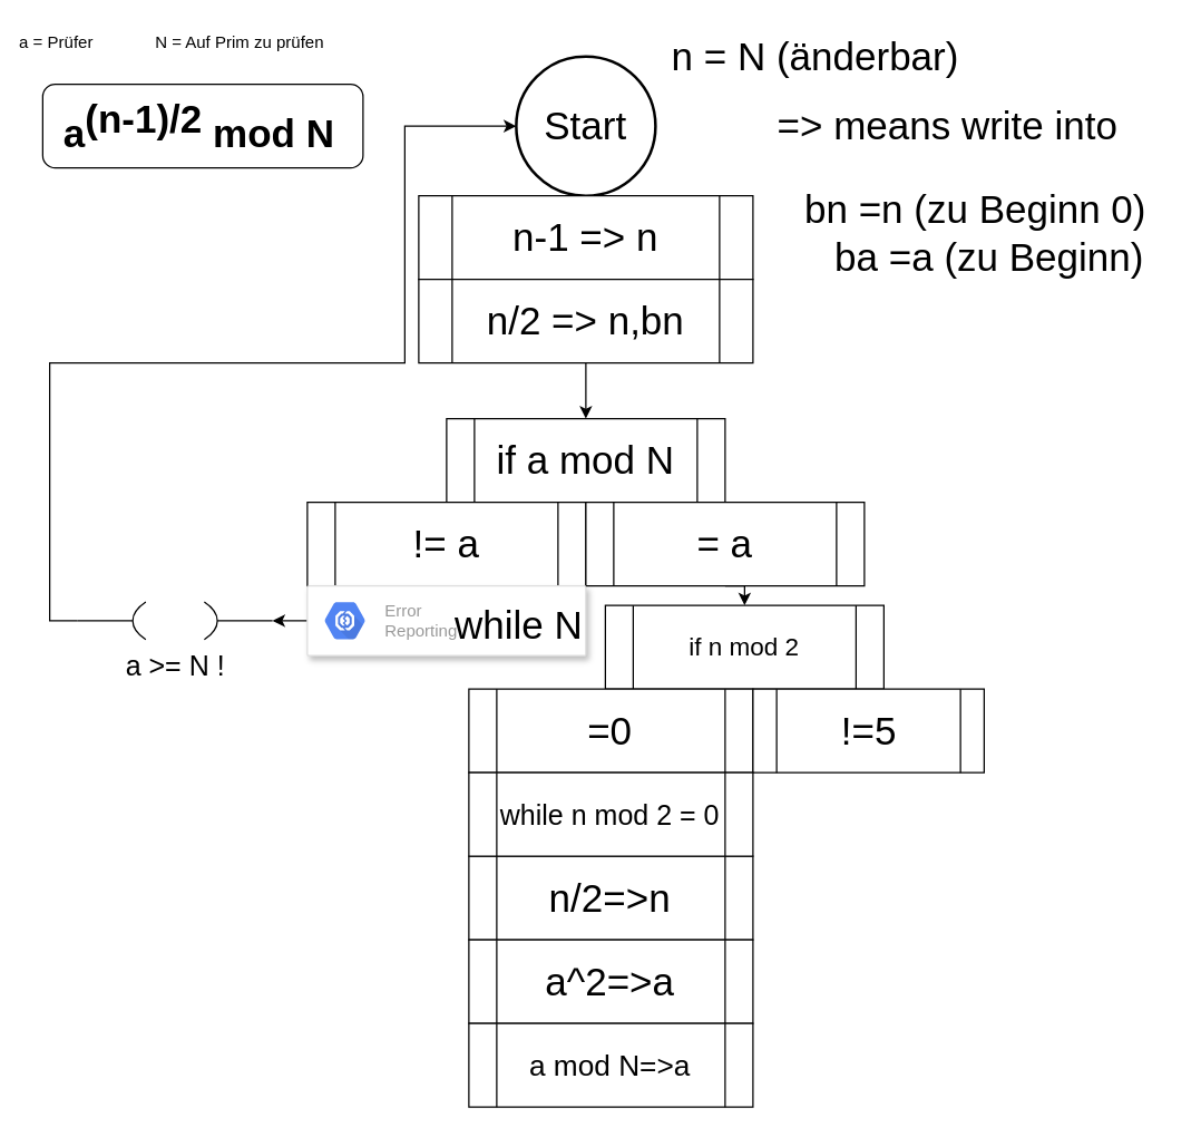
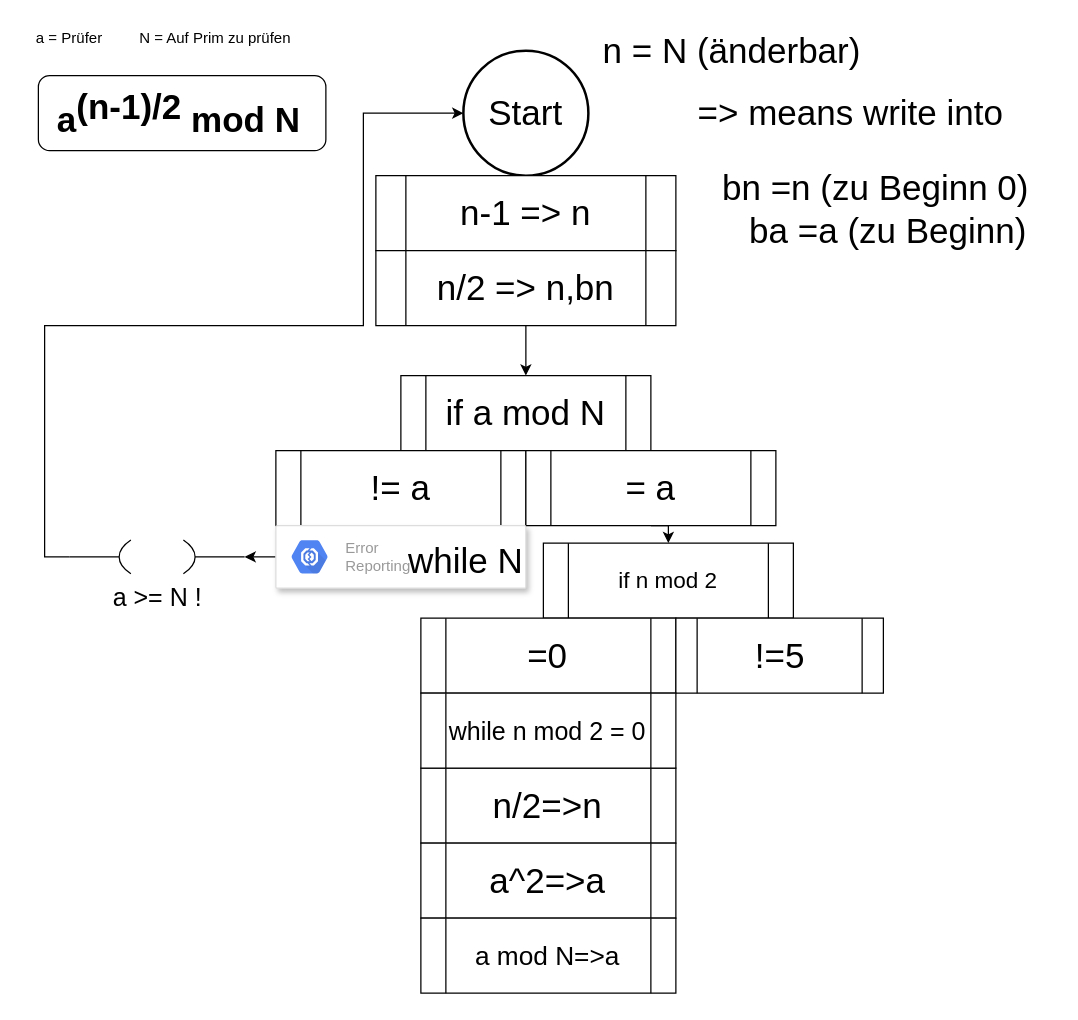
- <mxCell id="2" value="a = Prüfer" parent="1" style="text;html=1;strokeColor=none;fillColor=none;align=center;verticalAlign=middle;whiteSpace=wrap;rounded=0;" vertex="1"><mxGeometry x="5" y="20" as="geometry" width="70" height="20" /></mxCell>
+ <mxCell id="2" value="a = Prüfer" parent="1" style="text;html=1;strokeColor=none;fillColor=none;align=center;verticalAlign=middle;whiteSpace=wrap;rounded=0;" vertex="1"><mxGeometry as="geometry" width="70" height="20" x="20" y="20" /></mxCell>
